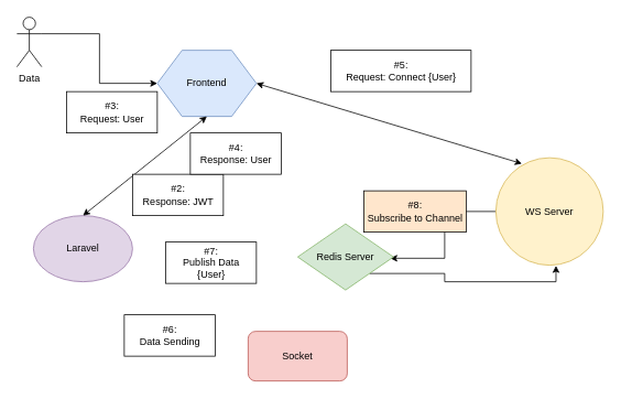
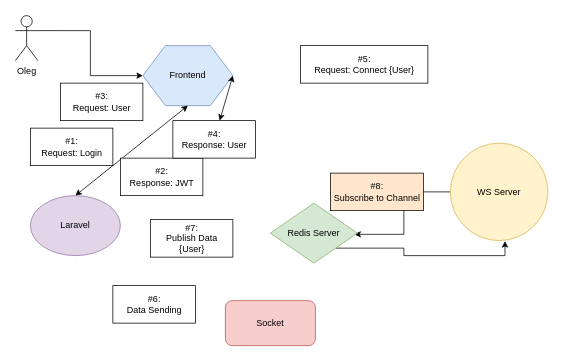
- <mxCell id="3" value="Data" style="shape=umlActor;verticalLabelPosition=bottom;labelBackgroundColor=#ffffff;verticalAlign=top;html=1;outlineConnect=0;" vertex="1" parent="1"><mxGeometry x="20" y="20" width="30" height="60" as="geometry" /></mxCell>
+ <mxCell id="3" value="Oleg" style="shape=umlActor;verticalLabelPosition=bottom;labelBackgroundColor=#ffffff;verticalAlign=top;html=1;outlineConnect=0;" vertex="1" parent="1"><mxGeometry x="20" y="20" width="30" height="60" as="geometry" /></mxCell>
- <mxCell id="13" value="" style="endArrow=classic;startArrow=classic;html=1;entryX=0.242;entryY=0.055;entryDx=0;entryDy=0;entryPerimeter=0;exitX=1;exitY=0.5;exitDx=0;exitDy=0;" edge="1" parent="1" source="4" target="12"><mxGeometry width="50" height="50" relative="1" as="geometry"><mxPoint x="480" y="120" as="sourcePoint" /><mxPoint x="530" y="70" as="targetPoint" /></mxGeometry></mxCell>
+ <mxCell id="13" value="" style="endArrow=classic;startArrow=classic;html=1;exitX=1;exitY=0.5;exitDx=0;exitDy=0;" edge="1" parent="1" source="4" target="10"><mxGeometry width="50" height="50" relative="1" as="geometry"><mxPoint x="480" y="120" as="sourcePoint" /><mxPoint x="530" y="70" as="targetPoint" /></mxGeometry></mxCell>
+ <mxCell id="7" value="#1: &lt;br&gt;Request: Login" style="html=1;" vertex="1" parent="1"><mxGeometry x="40" y="170" width="110" height="50" as="geometry" /></mxCell>
